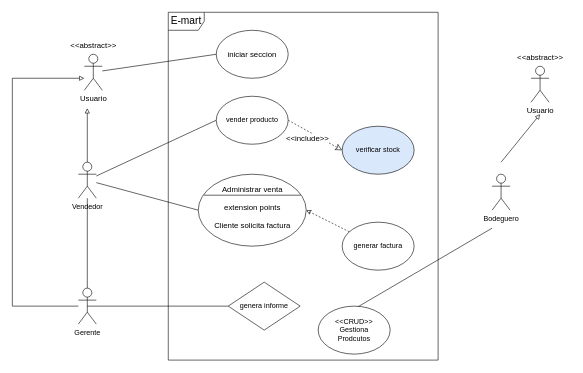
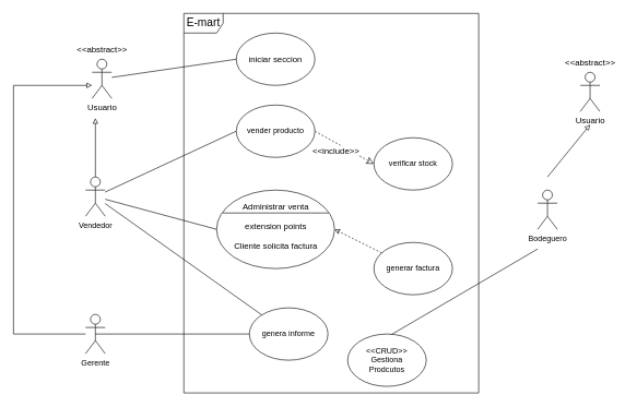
- <mxCell id="18" value="verificar stock" style="ellipse;whiteSpace=wrap;html=1;fillColor=#dae8fc;" parent="1" vertex="1"><mxGeometry x="570" y="210" width="120" height="80" as="geometry" /></mxCell>
+ <mxCell id="18" value="verificar stock" style="ellipse;whiteSpace=wrap;html=1;" parent="1" vertex="1"><mxGeometry x="570" y="210" width="120" height="80" as="geometry" /></mxCell>
- <mxCell id="4" style="edgeStyle=none;rounded=0;orthogonalLoop=1;jettySize=auto;html=1;strokeWidth=1;fontSize=13;endArrow=none;endFill=0;endSize=6;" parent="1" source="6" target="8" edge="1"><mxGeometry relative="1" as="geometry" /></mxCell>
+ <mxCell id="4" style="edgeStyle=none;rounded=0;orthogonalLoop=1;jettySize=auto;html=1;strokeWidth=1;fontSize=13;endArrow=none;endFill=0;endSize=6;" parent="1" source="6" target="20" edge="1"><mxGeometry relative="1" as="geometry" /></mxCell>
- <mxCell id="20" value="genera informe" style="rhombus;whiteSpace=wrap;html=1;" parent="1" vertex="1"><mxGeometry x="380" y="470" width="120" height="80" as="geometry" /></mxCell>
+ <mxCell id="20" value="genera informe" style="ellipse;whiteSpace=wrap;html=1;" parent="1" vertex="1"><mxGeometry x="380" y="470" width="120" height="80" as="geometry" /></mxCell>
